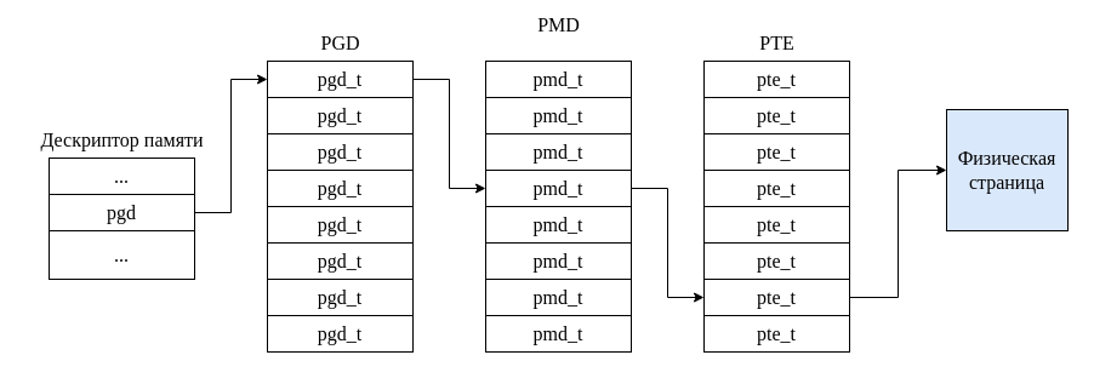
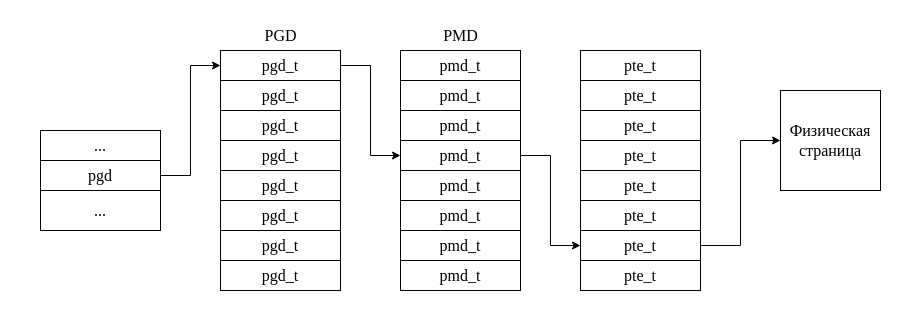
- <mxCell id="23" value="PMD" style="text;html=1;align=center;verticalAlign=middle;resizable=0;points=[];autosize=1;strokeColor=none;fillColor=none;fontSize=16;fontFamily=Times New Roman;" vertex="1" parent="1"><mxGeometry x="430" y="5" width="60" height="30" as="geometry" /></mxCell>
+ <mxCell id="23" value="PMD" style="text;html=1;align=center;verticalAlign=middle;resizable=0;points=[];autosize=1;strokeColor=none;fillColor=none;fontSize=16;fontFamily=Times New Roman;" vertex="1" parent="1"><mxGeometry x="430" y="20" width="60" height="30" as="geometry" /></mxCell>
- <mxCell id="34" value="PTE" style="text;html=1;align=center;verticalAlign=middle;resizable=0;points=[];autosize=1;strokeColor=none;fillColor=none;fontSize=16;fontFamily=Times New Roman;" vertex="1" parent="1"><mxGeometry x="615" y="20" width="50" height="30" as="geometry" /></mxCell>
- <mxCell id="37" value="Дескриптор памяти" style="text;html=1;align=center;verticalAlign=middle;resizable=0;points=[];autosize=1;strokeColor=none;fillColor=none;fontSize=16;fontFamily=Times New Roman;" vertex="1" parent="1"><mxGeometry x="20" y="100" width="160" height="30" as="geometry" /></mxCell>
- <mxCell id="35" value="Физическая страница" style="whiteSpace=wrap;html=1;aspect=fixed;fontFamily=Times New Roman;fontSize=16;fillColor=#dae8fc;" vertex="1" parent="1"><mxGeometry x="780" y="90" width="100" height="100" as="geometry" /></mxCell>
+ <mxCell id="35" value="Физическая страница" style="whiteSpace=wrap;html=1;aspect=fixed;fontFamily=Times New Roman;fontSize=16;" vertex="1" parent="1"><mxGeometry x="780" y="90" width="100" height="100" as="geometry" /></mxCell>
